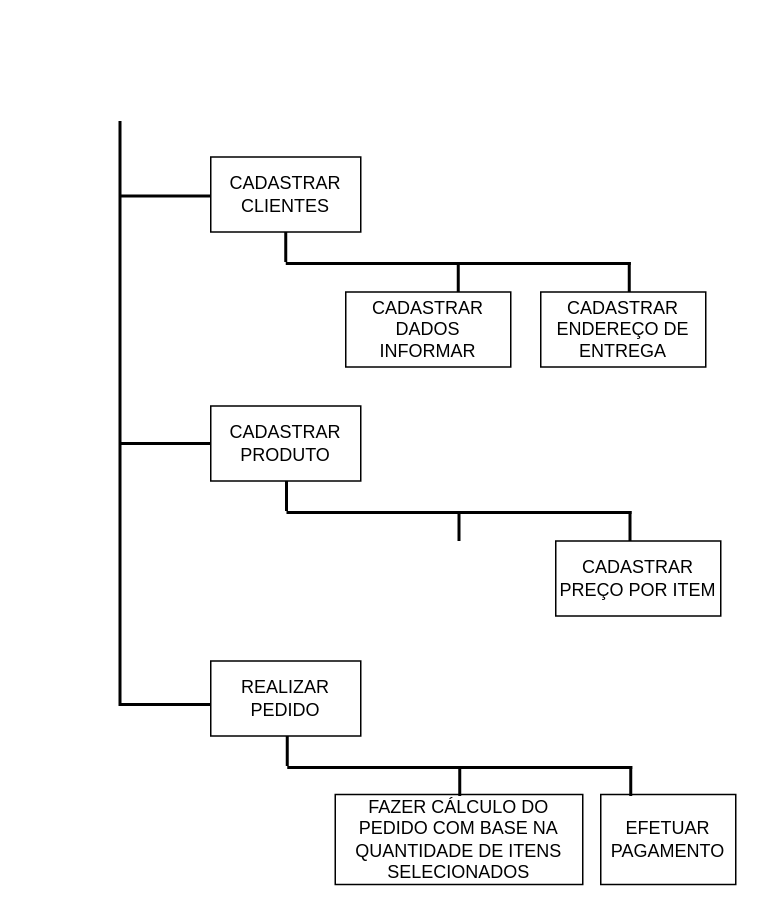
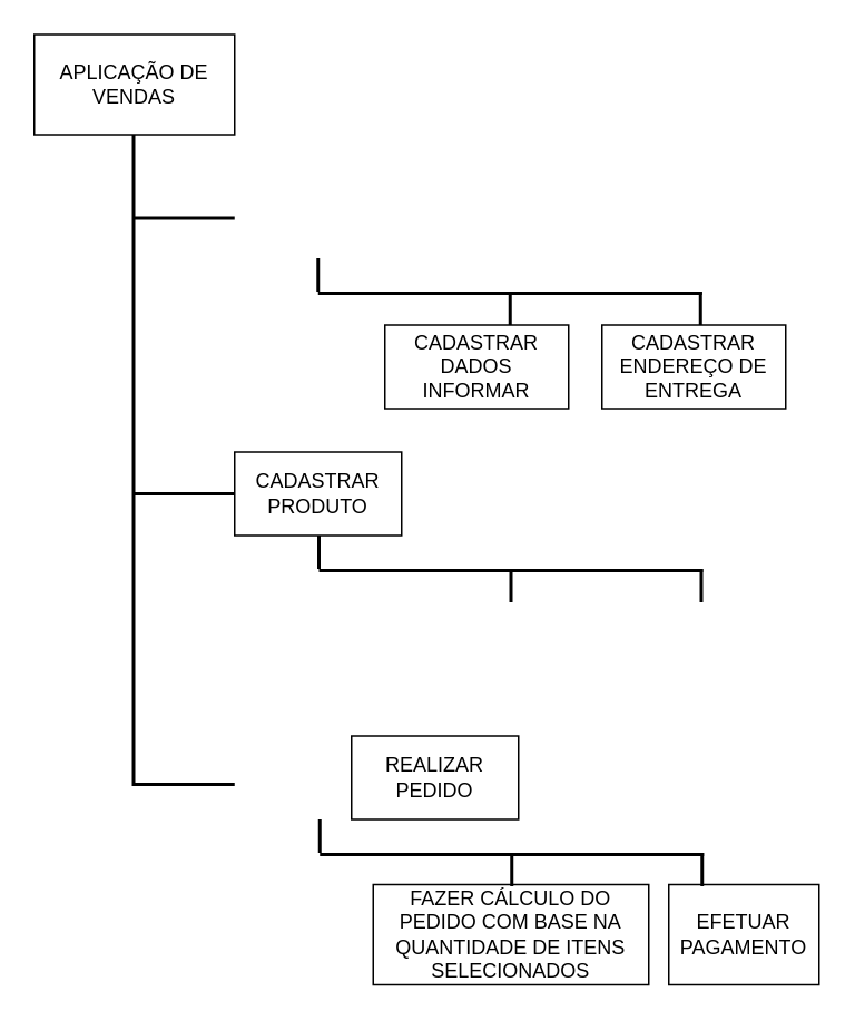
+ <mxCell id="2" value="APLICAÇÃO DE&lt;br&gt;VENDAS" style="rounded=0;whiteSpace=wrap;html=1;" vertex="1" parent="1"><mxGeometry x="20" y="20" width="120" height="60" as="geometry" /></mxCell>
- <mxCell id="3" value="CADASTRAR&lt;br&gt;CLIENTES" style="rounded=0;whiteSpace=wrap;html=1;" vertex="1" parent="1"><mxGeometry x="140" y="104" width="100" height="50" as="geometry" /></mxCell>
- <mxCell id="9" value="CADASTRAR PREÇO POR ITEM" style="rounded=0;whiteSpace=wrap;html=1;" vertex="1" parent="1"><mxGeometry x="370" y="360" width="110" height="50" as="geometry" /></mxCell>
- <mxCell id="10" value="REALIZAR PEDIDO" style="rounded=0;whiteSpace=wrap;html=1;" vertex="1" parent="1"><mxGeometry x="140" y="440" width="100" height="50" as="geometry" /></mxCell>
+ <mxCell id="10" value="REALIZAR PEDIDO" style="rounded=0;whiteSpace=wrap;html=1;" vertex="1" parent="1"><mxGeometry x="210" y="440" width="100" height="50" as="geometry" /></mxCell>
